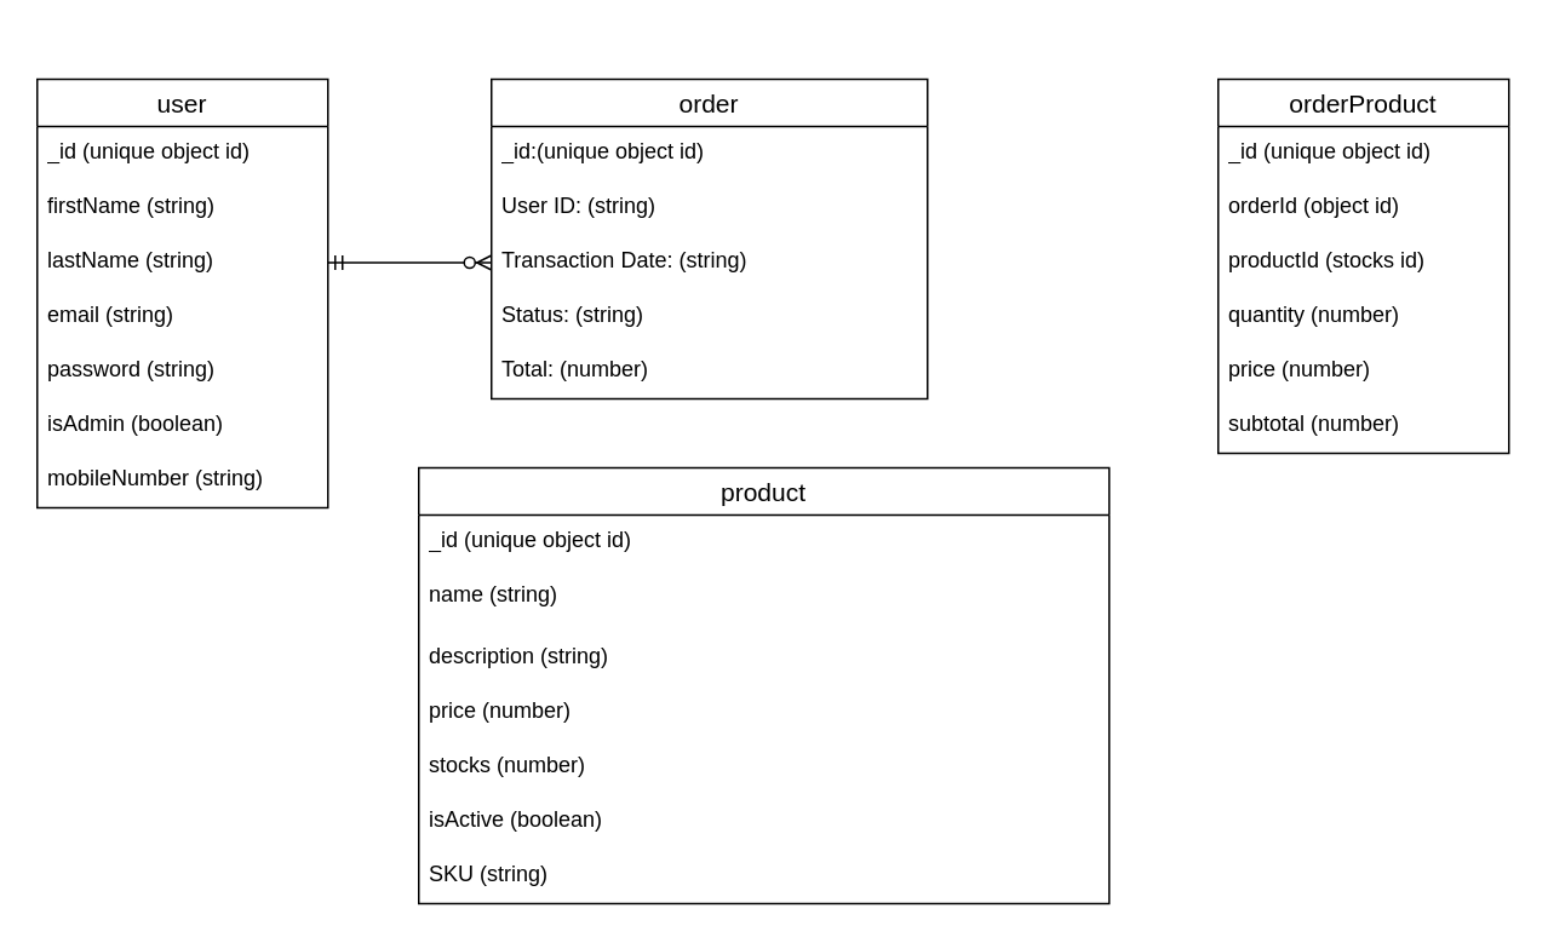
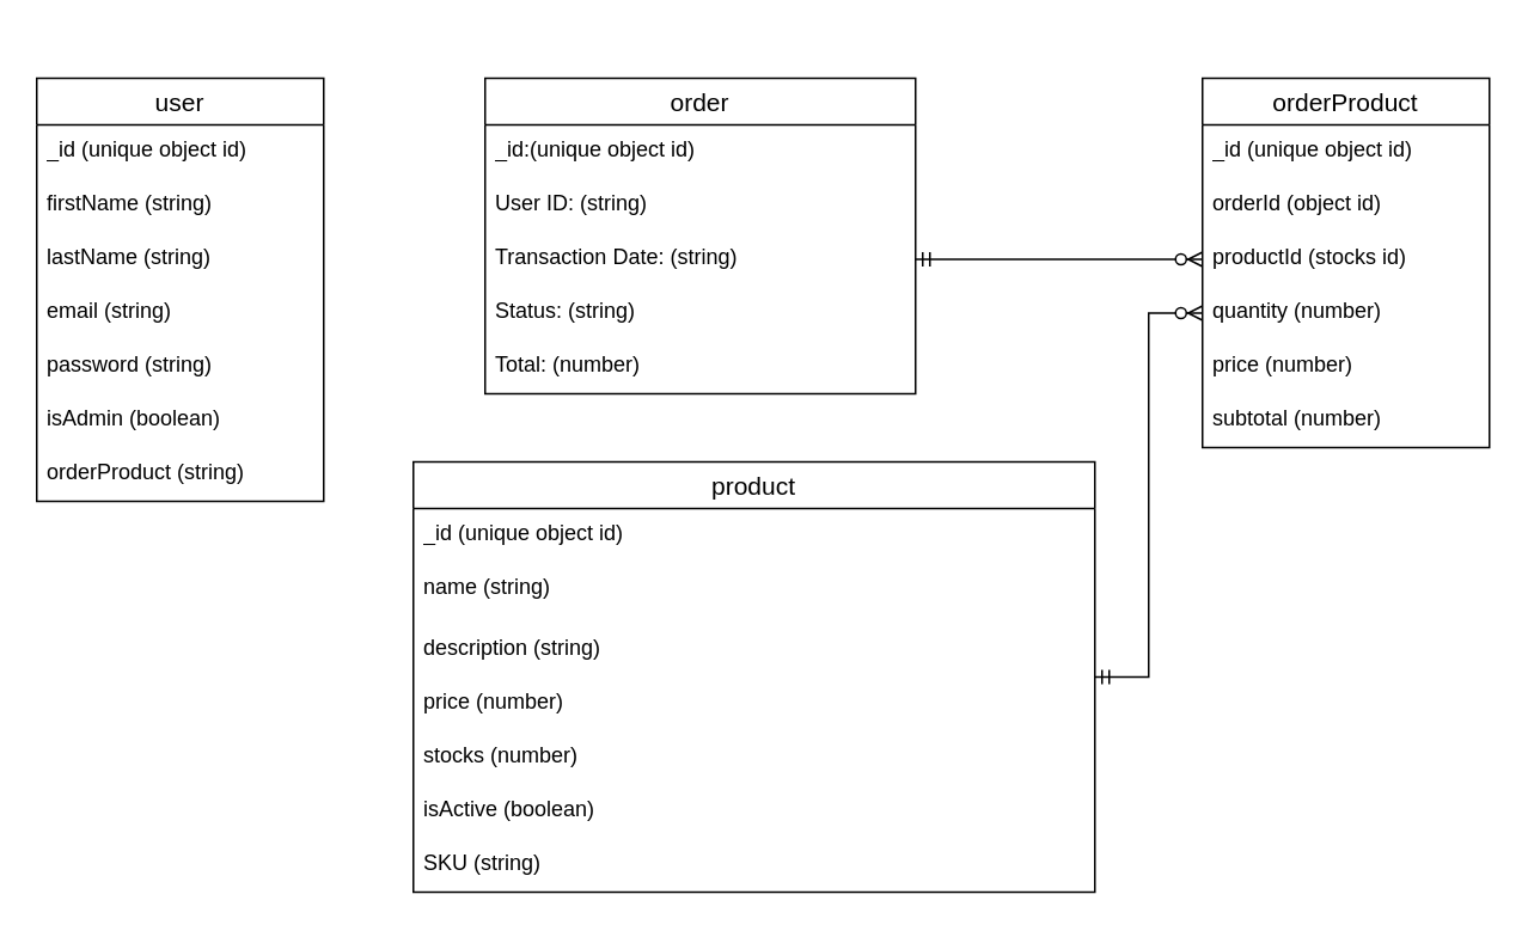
- <mxCell id="31" value="" style="edgeStyle=entityRelationEdgeStyle;fontSize=12;html=1;endArrow=ERzeroToMany;startArrow=ERmandOne;rounded=0;exitX=1;exitY=0.5;exitDx=0;exitDy=0;entryX=0;entryY=0.5;entryDx=0;entryDy=0;" edge="1" parent="1" source="5" target="28"><mxGeometry width="100" height="100" relative="1" as="geometry"><mxPoint x="230" y="87" as="sourcePoint" /><mxPoint x="330" y="-13" as="targetPoint" /></mxGeometry></mxCell>
+ <mxCell id="33" value="" style="edgeStyle=entityRelationEdgeStyle;fontSize=12;html=1;endArrow=ERzeroToMany;startArrow=ERmandOne;rounded=0;exitX=1;exitY=0.5;exitDx=0;exitDy=0;entryX=0;entryY=0.5;entryDx=0;entryDy=0;" edge="1" parent="1" source="28" target="21"><mxGeometry width="100" height="100" relative="1" as="geometry"><mxPoint x="600" y="120" as="sourcePoint" /><mxPoint x="660" y="-83" as="targetPoint" /><Array as="points"><mxPoint x="590" y="20" /></Array></mxGeometry></mxCell>
- <mxCell id="9" value="mobileNumber (string)" style="text;strokeColor=none;fillColor=none;spacingLeft=4;spacingRight=4;overflow=hidden;rotatable=0;points=[[0,0.5],[1,0.5]];portConstraint=eastwest;fontSize=12;whiteSpace=wrap;html=1;" vertex="1" parent="2"><mxGeometry y="206" width="160" height="30" as="geometry" /></mxCell>
+ <mxCell id="9" value="orderProduct (string)" style="text;strokeColor=none;fillColor=none;spacingLeft=4;spacingRight=4;overflow=hidden;rotatable=0;points=[[0,0.5],[1,0.5]];portConstraint=eastwest;fontSize=12;whiteSpace=wrap;html=1;" vertex="1" parent="2"><mxGeometry y="206" width="160" height="30" as="geometry" /></mxCell>
+ <mxCell id="32" value="" style="edgeStyle=entityRelationEdgeStyle;fontSize=12;html=1;endArrow=ERzeroToMany;startArrow=ERmandOne;rounded=0;exitX=1;exitY=0.5;exitDx=0;exitDy=0;entryX=0;entryY=0.5;entryDx=0;entryDy=0;" edge="1" parent="1" source="10" target="22"><mxGeometry width="100" height="100" relative="1" as="geometry"><mxPoint x="600" y="417" as="sourcePoint" /><mxPoint x="700" y="317" as="targetPoint" /><Array as="points"><mxPoint x="600" y="277" /></Array></mxGeometry></mxCell>
